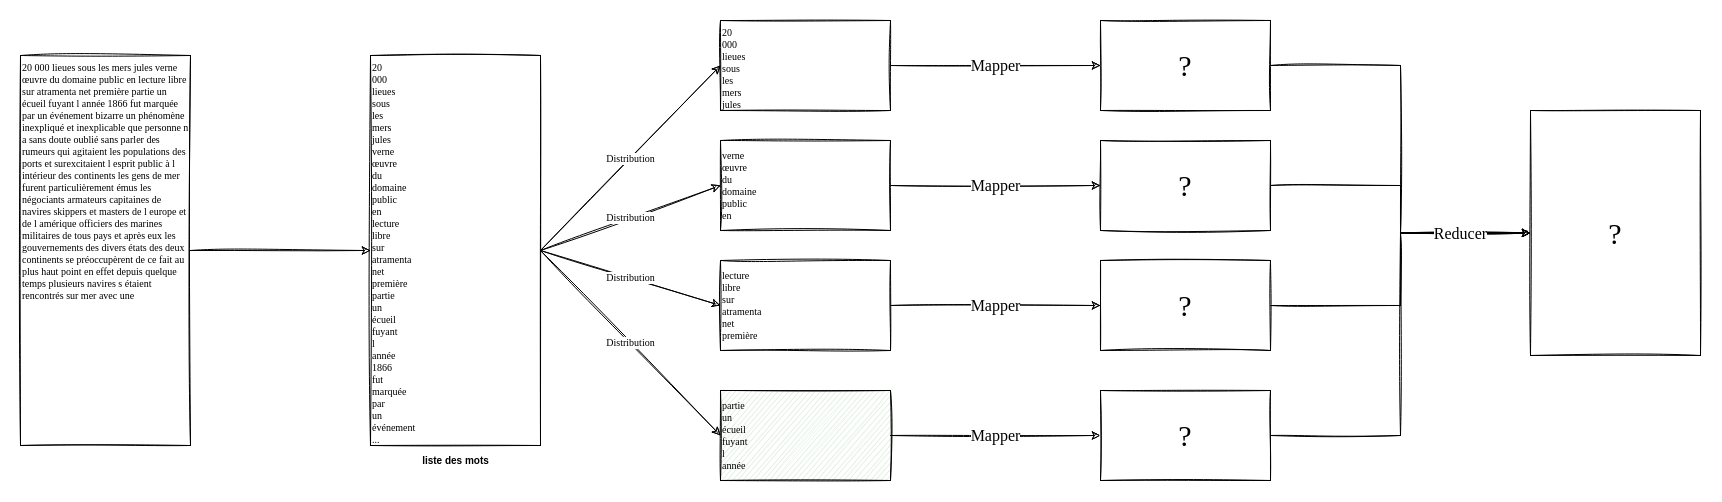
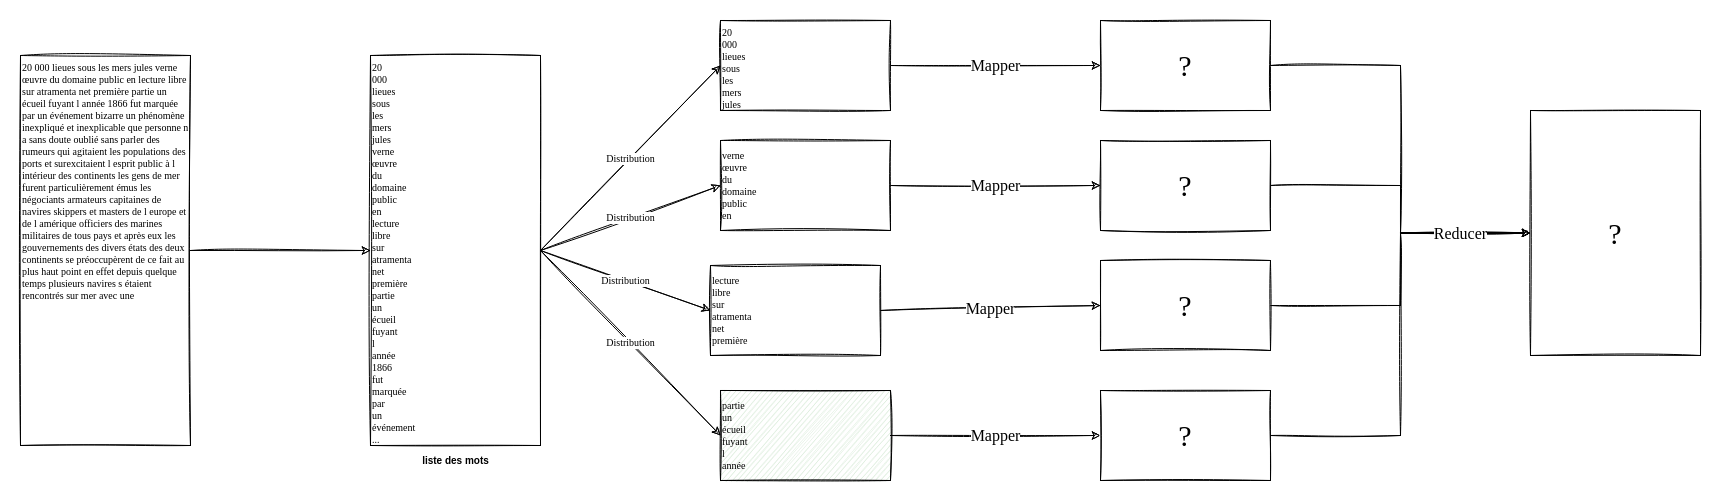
- <mxCell id="15" value="&lt;div style=&quot;font-size: 30px&quot;&gt;&lt;div style=&quot;font-size: 10px;&quot;&gt;lecture&lt;/div&gt;&lt;div style=&quot;font-size: 10px;&quot;&gt;libre&lt;/div&gt;&lt;div style=&quot;font-size: 10px;&quot;&gt;sur&lt;/div&gt;&lt;div style=&quot;font-size: 10px;&quot;&gt;atramenta&lt;/div&gt;&lt;div style=&quot;font-size: 10px;&quot;&gt;net&lt;/div&gt;&lt;div style=&quot;font-size: 10px;&quot;&gt;première&lt;/div&gt;&lt;/div&gt;" style="rounded=0;whiteSpace=wrap;html=1;fontSize=30;align=left;verticalAlign=middle;fontFamily=Lucida Console;sketch=1;" parent="1" vertex="1"><mxGeometry x="720" y="260" width="170" height="90" as="geometry" /></mxCell>
+ <mxCell id="15" value="&lt;div style=&quot;font-size: 30px&quot;&gt;&lt;div style=&quot;font-size: 10px;&quot;&gt;lecture&lt;/div&gt;&lt;div style=&quot;font-size: 10px;&quot;&gt;libre&lt;/div&gt;&lt;div style=&quot;font-size: 10px;&quot;&gt;sur&lt;/div&gt;&lt;div style=&quot;font-size: 10px;&quot;&gt;atramenta&lt;/div&gt;&lt;div style=&quot;font-size: 10px;&quot;&gt;net&lt;/div&gt;&lt;div style=&quot;font-size: 10px;&quot;&gt;première&lt;/div&gt;&lt;/div&gt;" style="rounded=0;whiteSpace=wrap;html=1;fontSize=30;align=left;verticalAlign=middle;fontFamily=Lucida Console;sketch=1;" parent="1" vertex="1"><mxGeometry x="710" y="265" width="170" height="90" as="geometry" /></mxCell>
